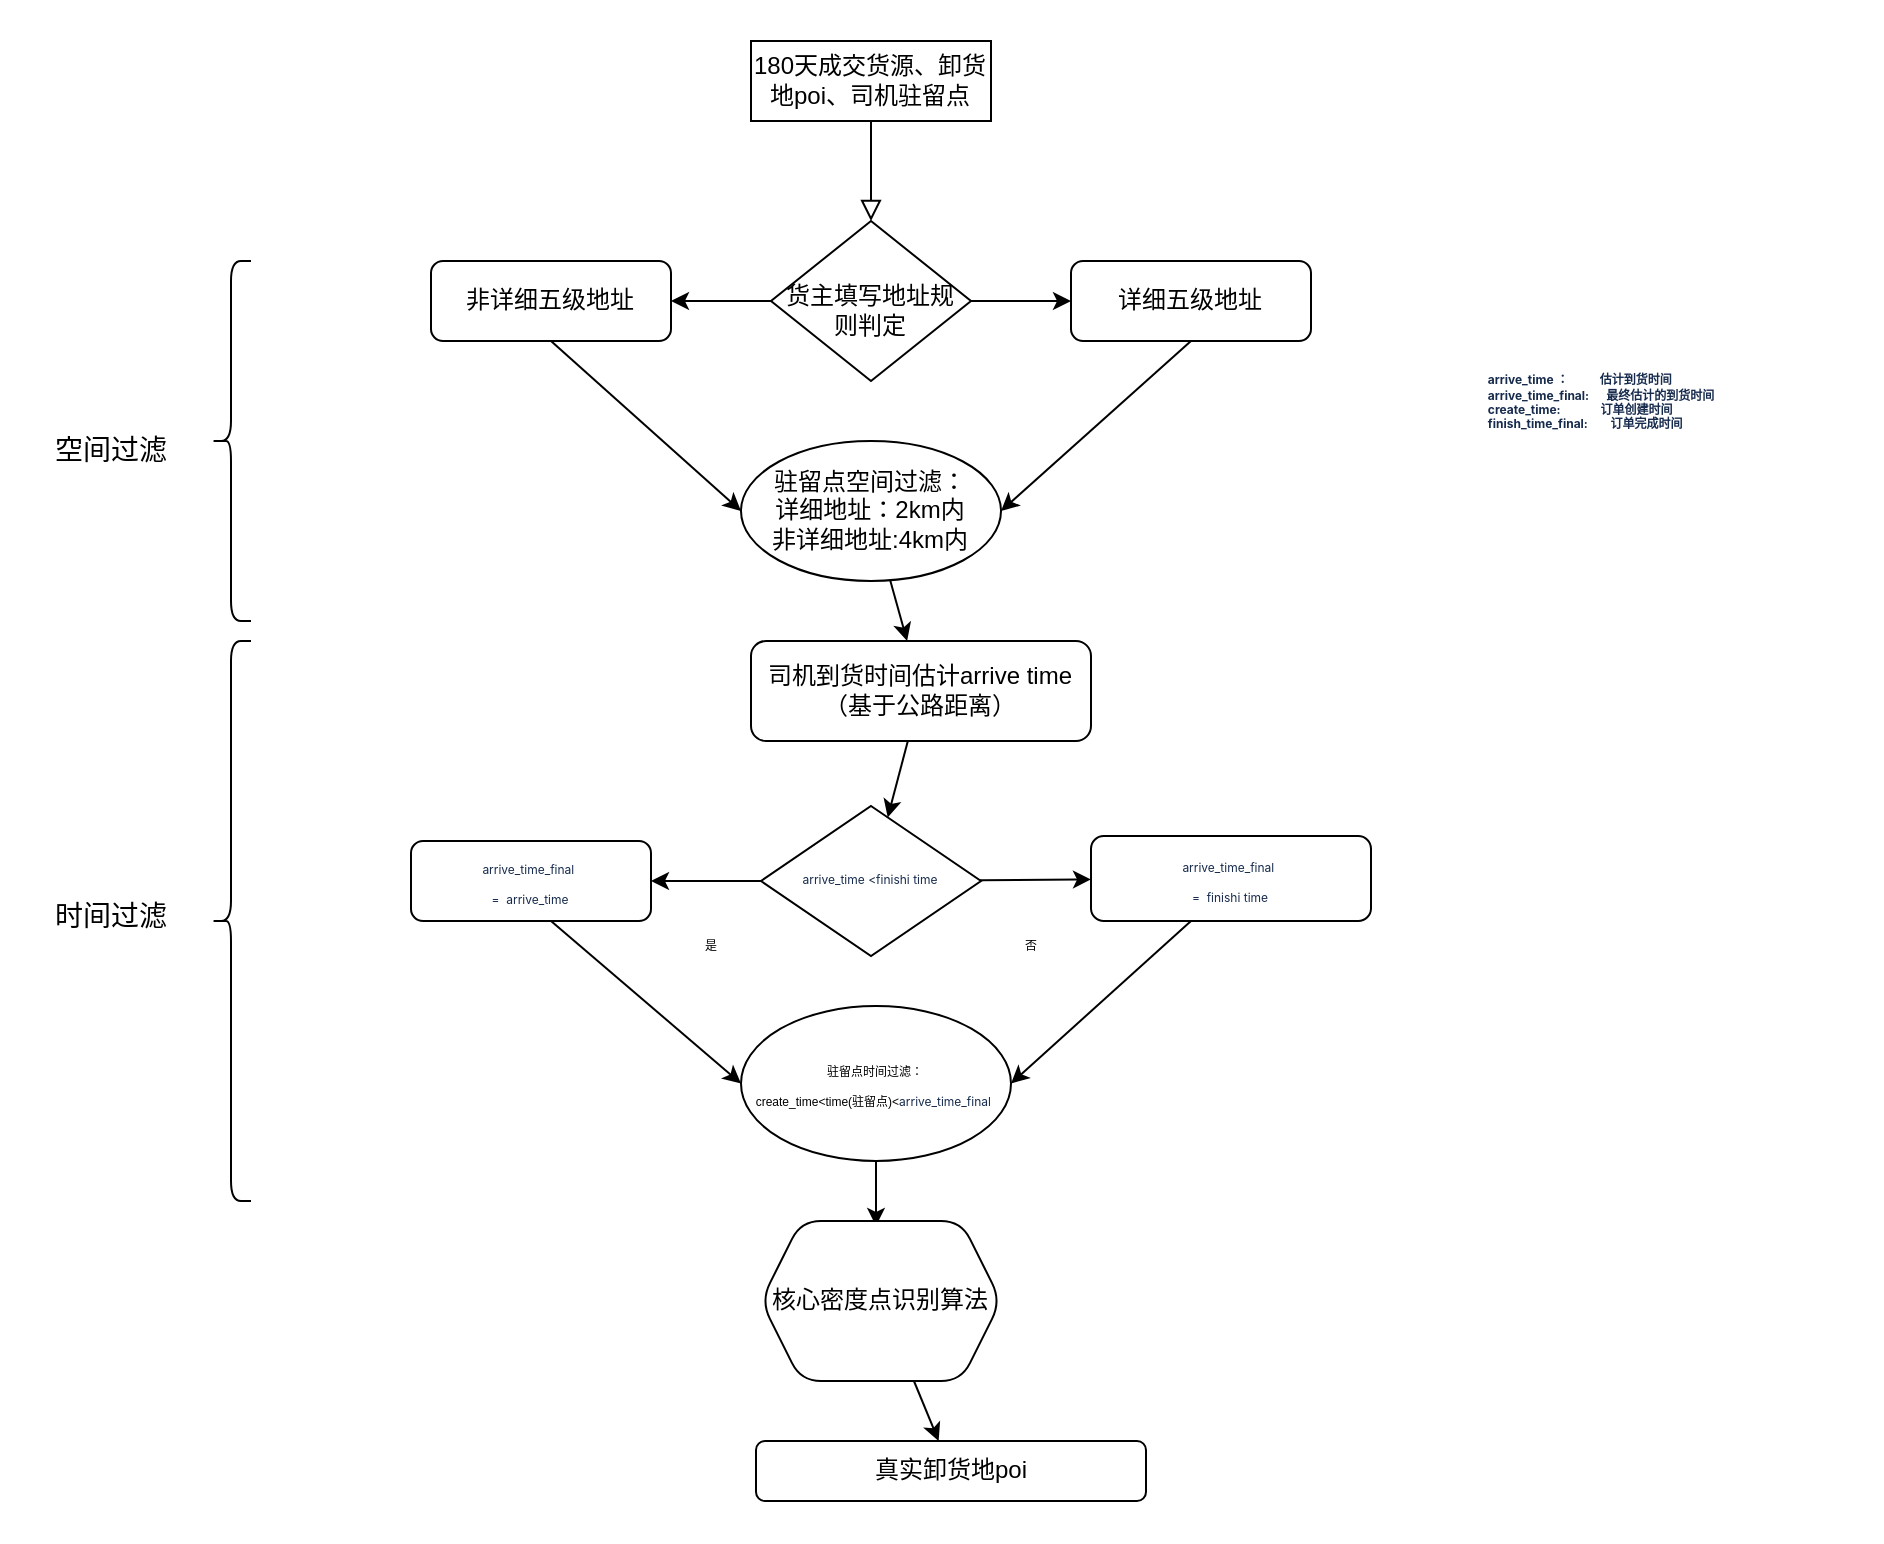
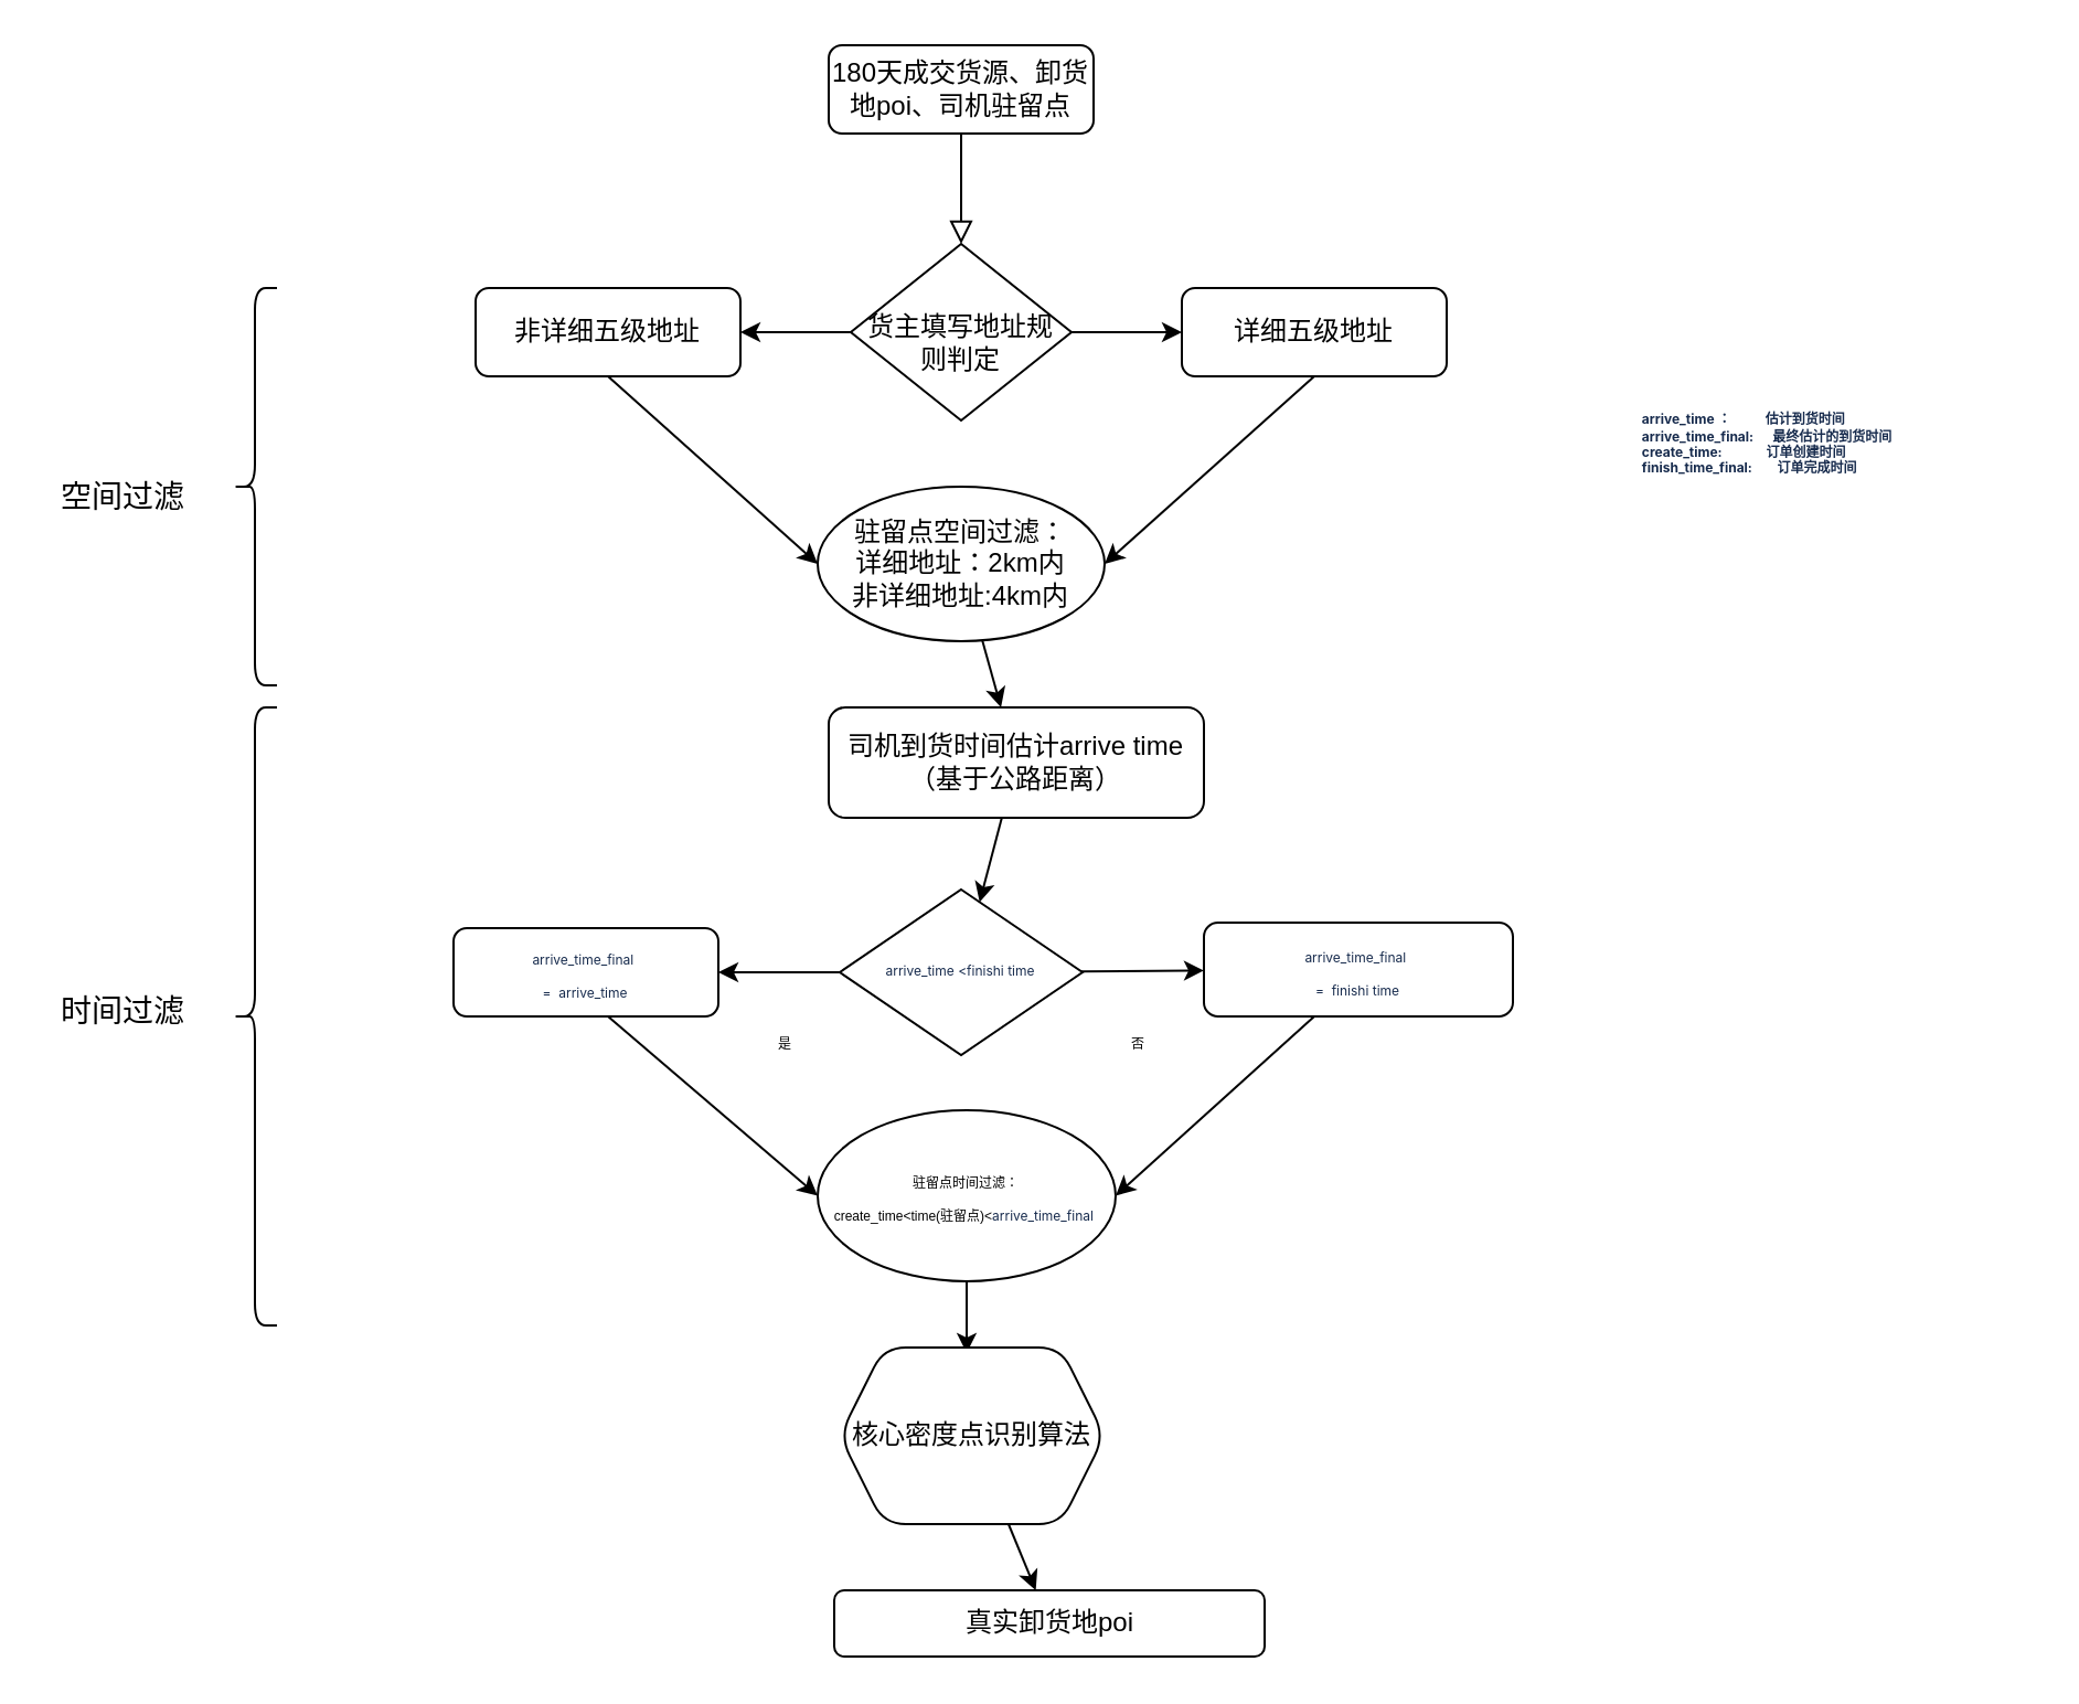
- <mxCell id="3" value="180天成交货源、卸货地poi、司机驻留点" style="whiteSpace=wrap;html=1;fontSize=12;glass=0;strokeWidth=1;shadow=0;rounded=0;" parent="1" vertex="1"><mxGeometry x="375" y="20" width="120" height="40" as="geometry" /></mxCell>
+ <mxCell id="3" value="180天成交货源、卸货地poi、司机驻留点" style="rounded=1;whiteSpace=wrap;html=1;fontSize=12;glass=0;strokeWidth=1;shadow=0;" parent="1" vertex="1"><mxGeometry x="375" y="20" width="120" height="40" as="geometry" /></mxCell>
